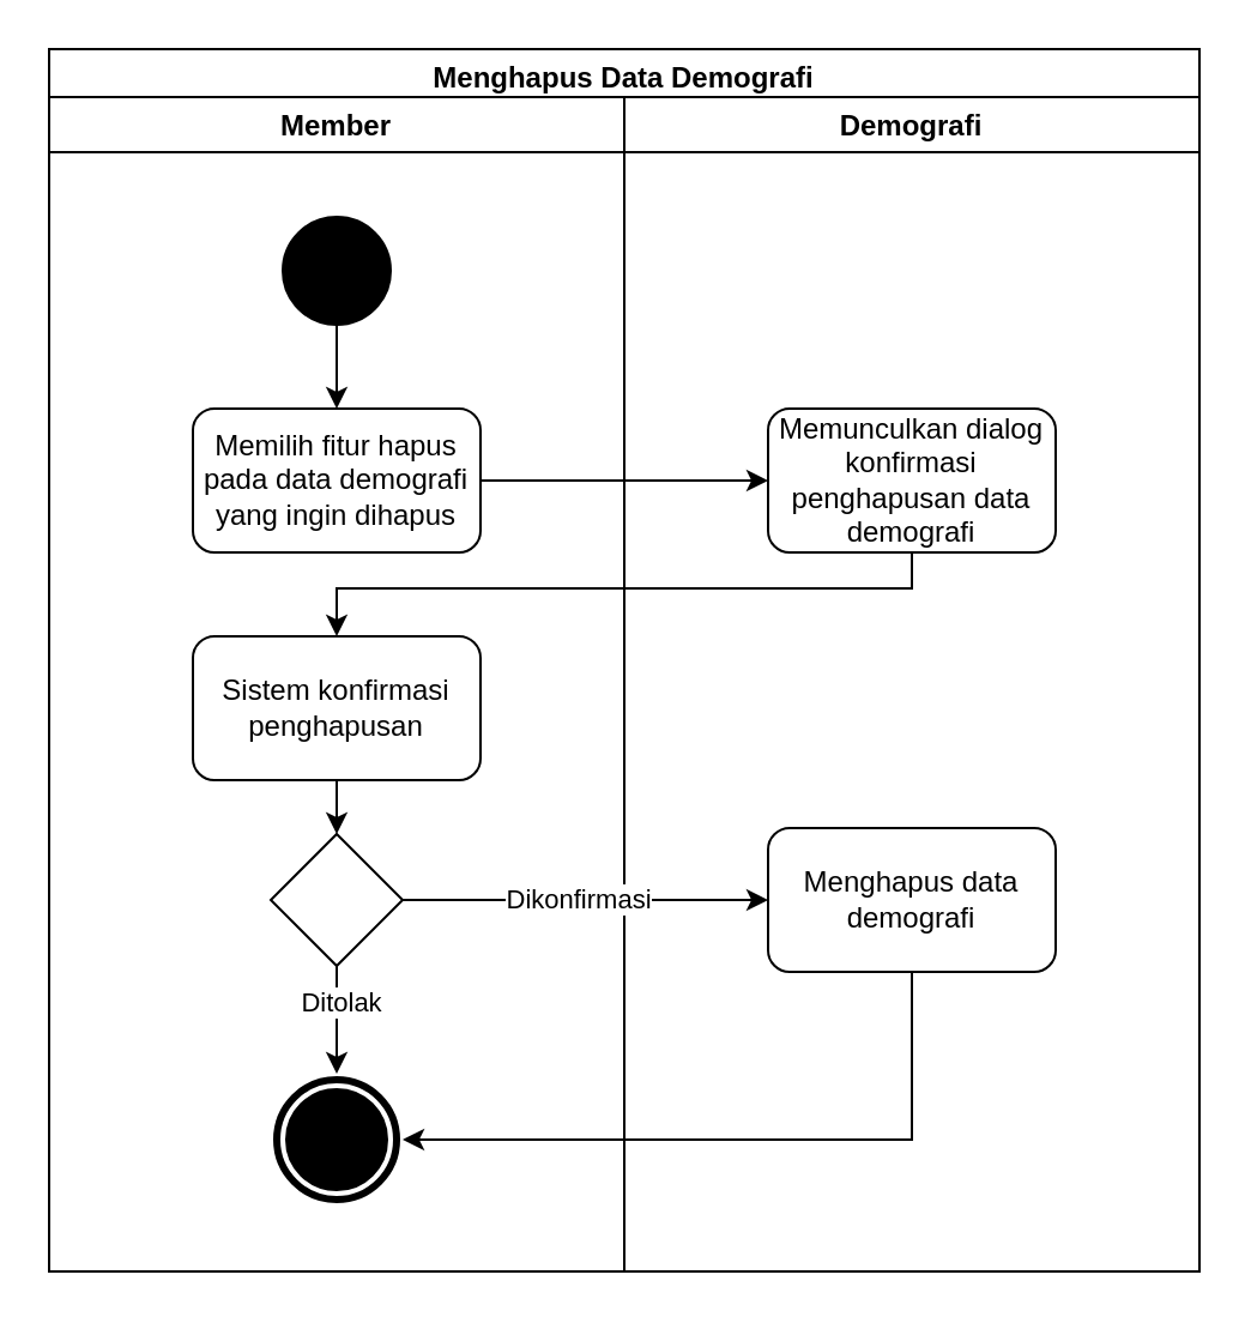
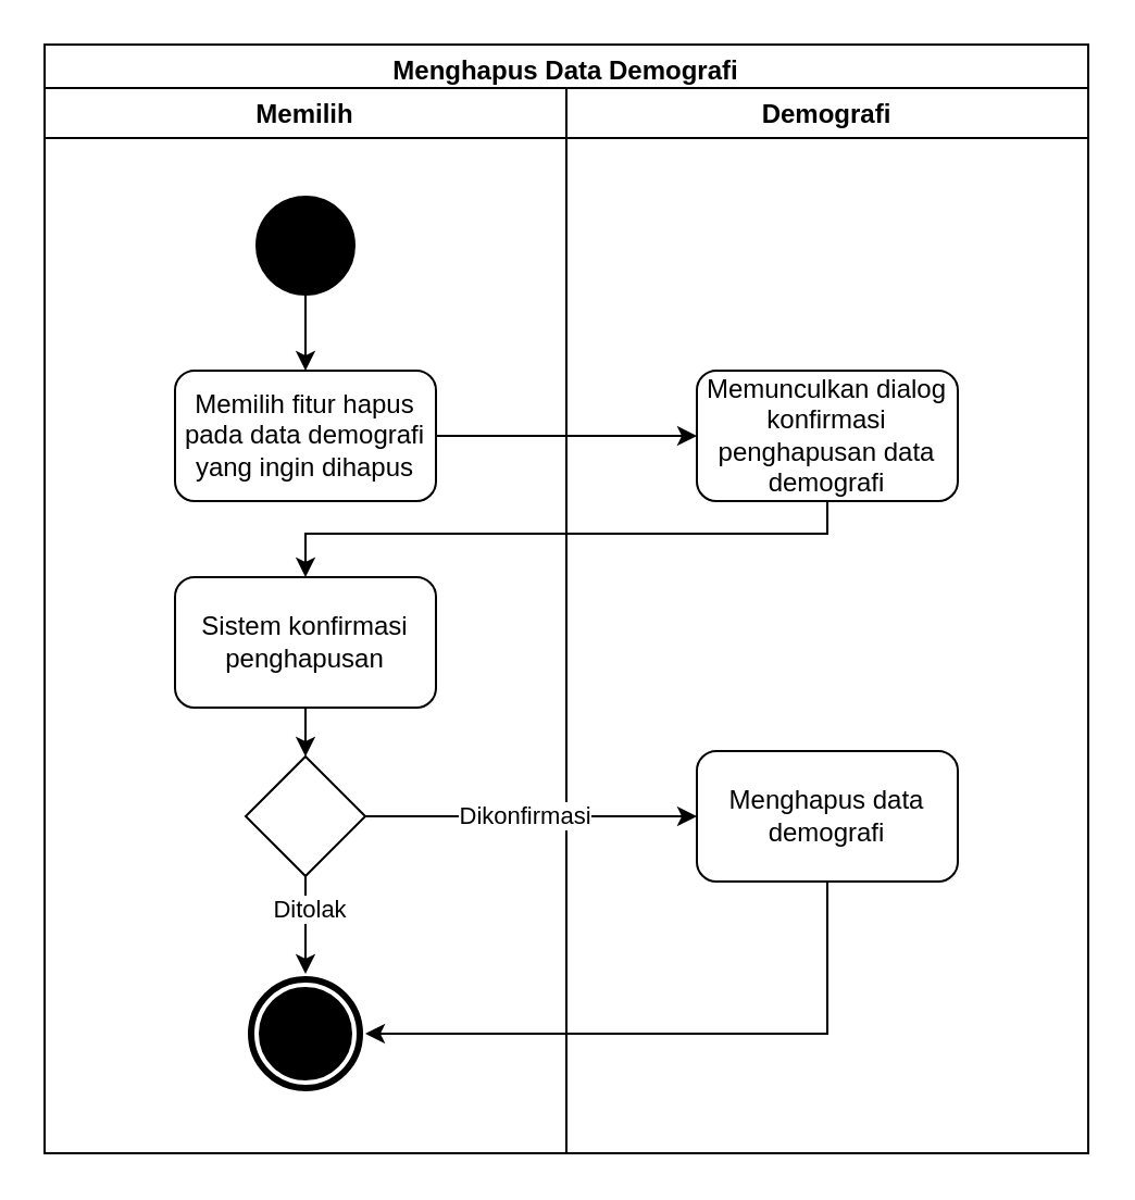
- <mxCell id="3" value="Member" style="swimlane;" parent="2" vertex="1"><mxGeometry y="20" width="240" height="490" as="geometry" /></mxCell>
+ <mxCell id="3" value="Memilih" style="swimlane;" parent="2" vertex="1"><mxGeometry y="20" width="240" height="490" as="geometry" /></mxCell>
